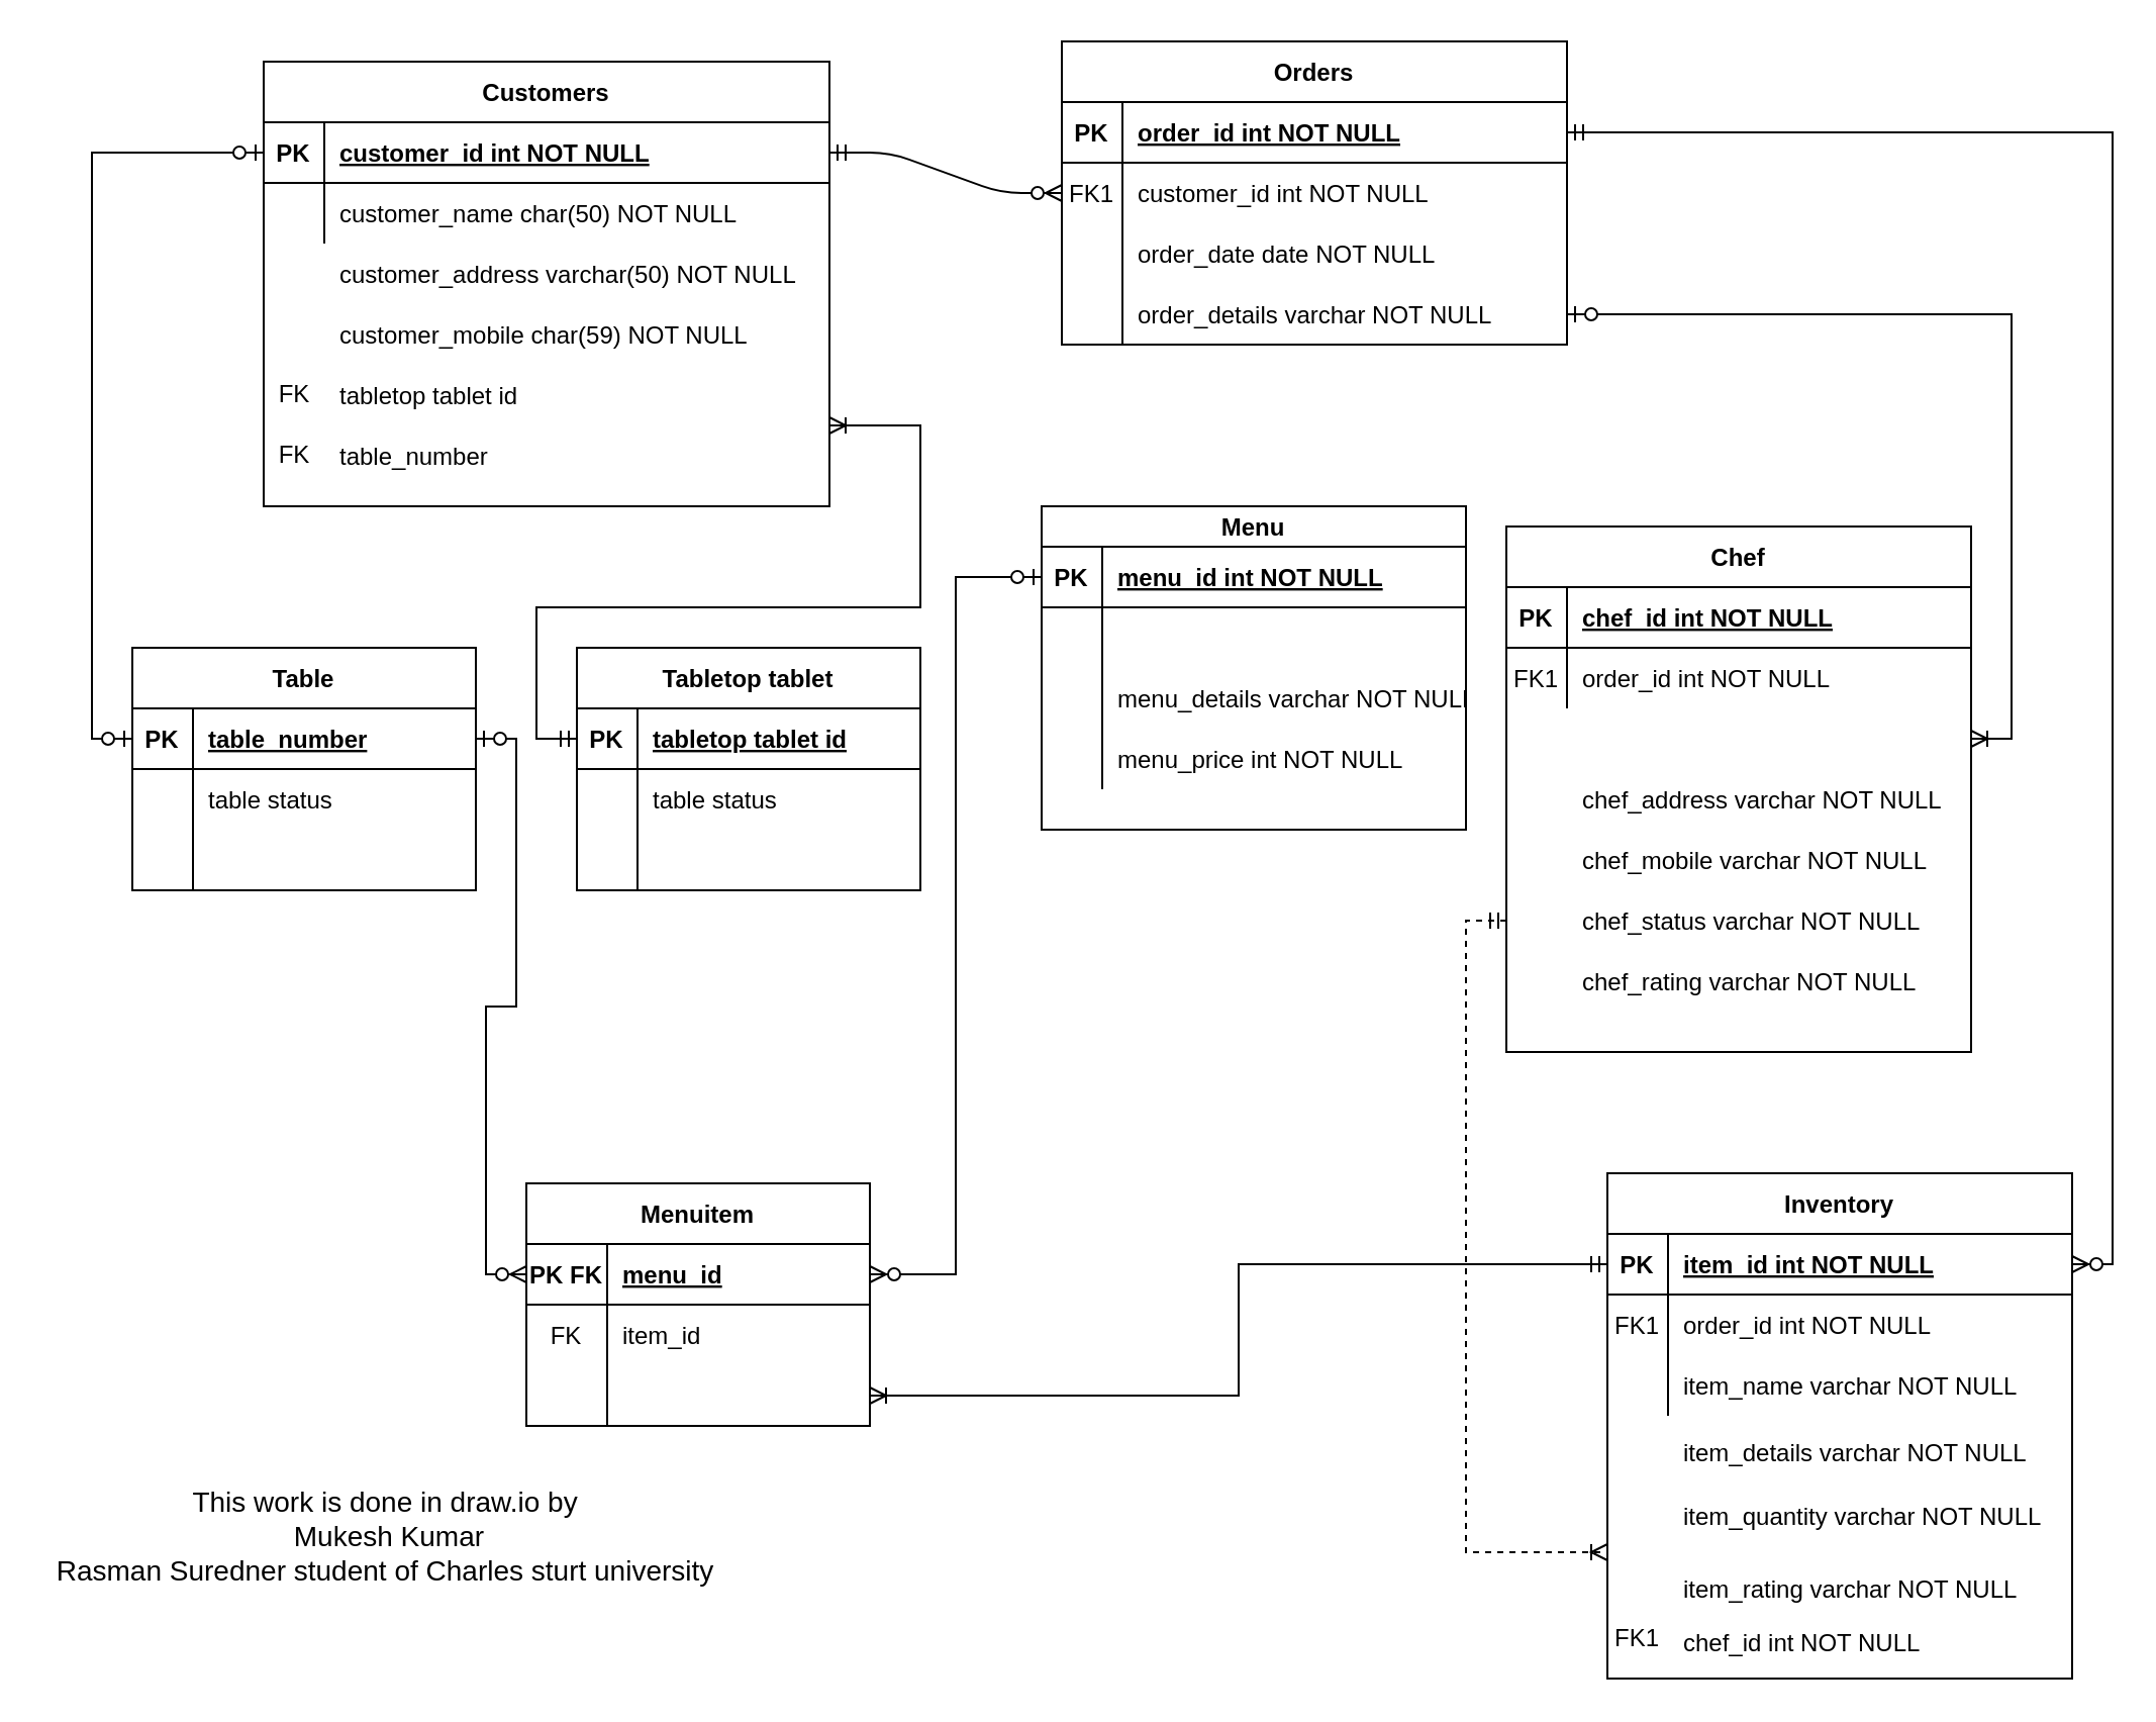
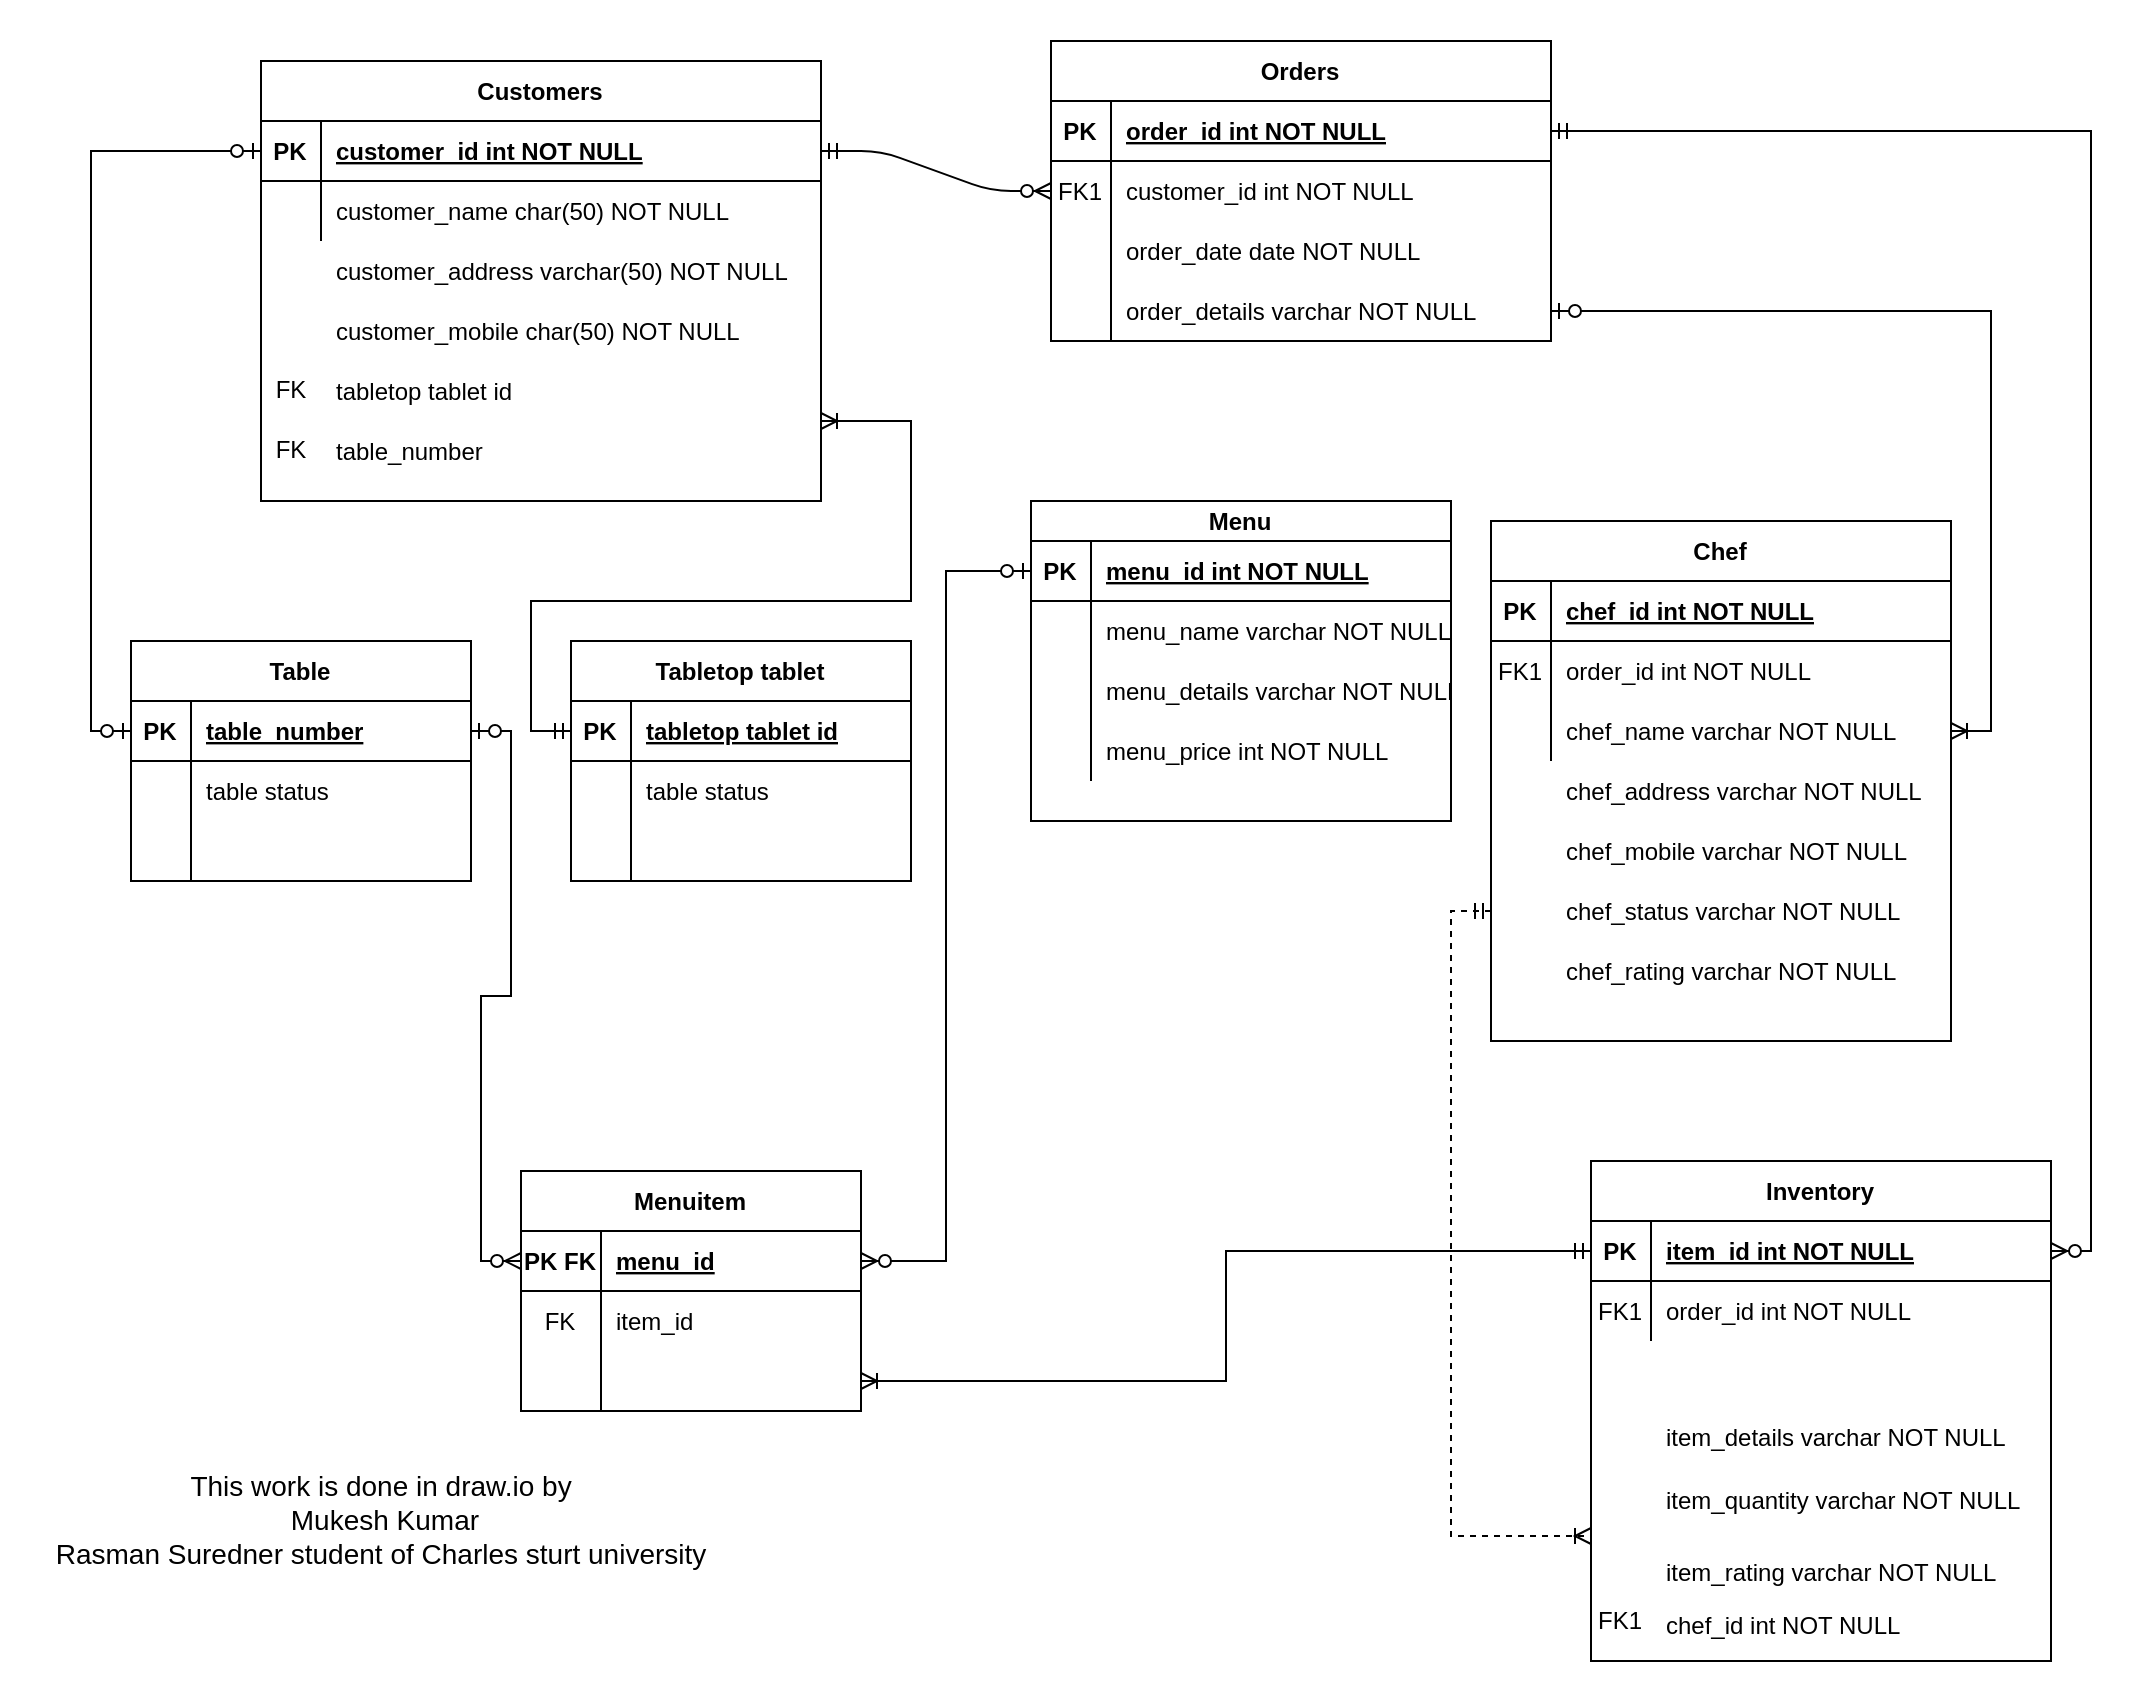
- <mxCell id="61" value="customer_mobile char(59) NOT NULL" style="shape=partialRectangle;overflow=hidden;connectable=0;fillColor=none;top=0;left=0;bottom=0;right=0;align=left;spacingLeft=6;" vertex="1" parent="52"><mxGeometry x="30" y="120" width="240" height="30" as="geometry" /></mxCell>
+ <mxCell id="61" value="customer_mobile char(50) NOT NULL" style="shape=partialRectangle;overflow=hidden;connectable=0;fillColor=none;top=0;left=0;bottom=0;right=0;align=left;spacingLeft=6;" vertex="1" parent="52"><mxGeometry x="30" y="120" width="240" height="30" as="geometry" /></mxCell>
+ <mxCell id="22" value="menu_name varchar NOT NULL" style="shape=partialRectangle;overflow=hidden;connectable=0;fillColor=none;top=0;left=0;bottom=0;right=0;align=left;spacingLeft=6;" vertex="1" parent="20"><mxGeometry x="30" width="180" height="30" as="geometry" /></mxCell>
+ <mxCell id="106" value="chef_name varchar NOT NULL" style="shape=partialRectangle;overflow=hidden;connectable=0;fillColor=none;top=0;left=0;bottom=0;right=0;align=left;spacingLeft=6;" vertex="1" parent="104"><mxGeometry x="30" width="200" height="30" as="geometry" /></mxCell>
- <mxCell id="90" value="item_name varchar NOT NULL" style="shape=partialRectangle;overflow=hidden;connectable=0;fillColor=none;top=0;left=0;bottom=0;right=0;align=left;spacingLeft=6;" vertex="1" parent="88"><mxGeometry x="30" width="200" height="30" as="geometry" /></mxCell>
